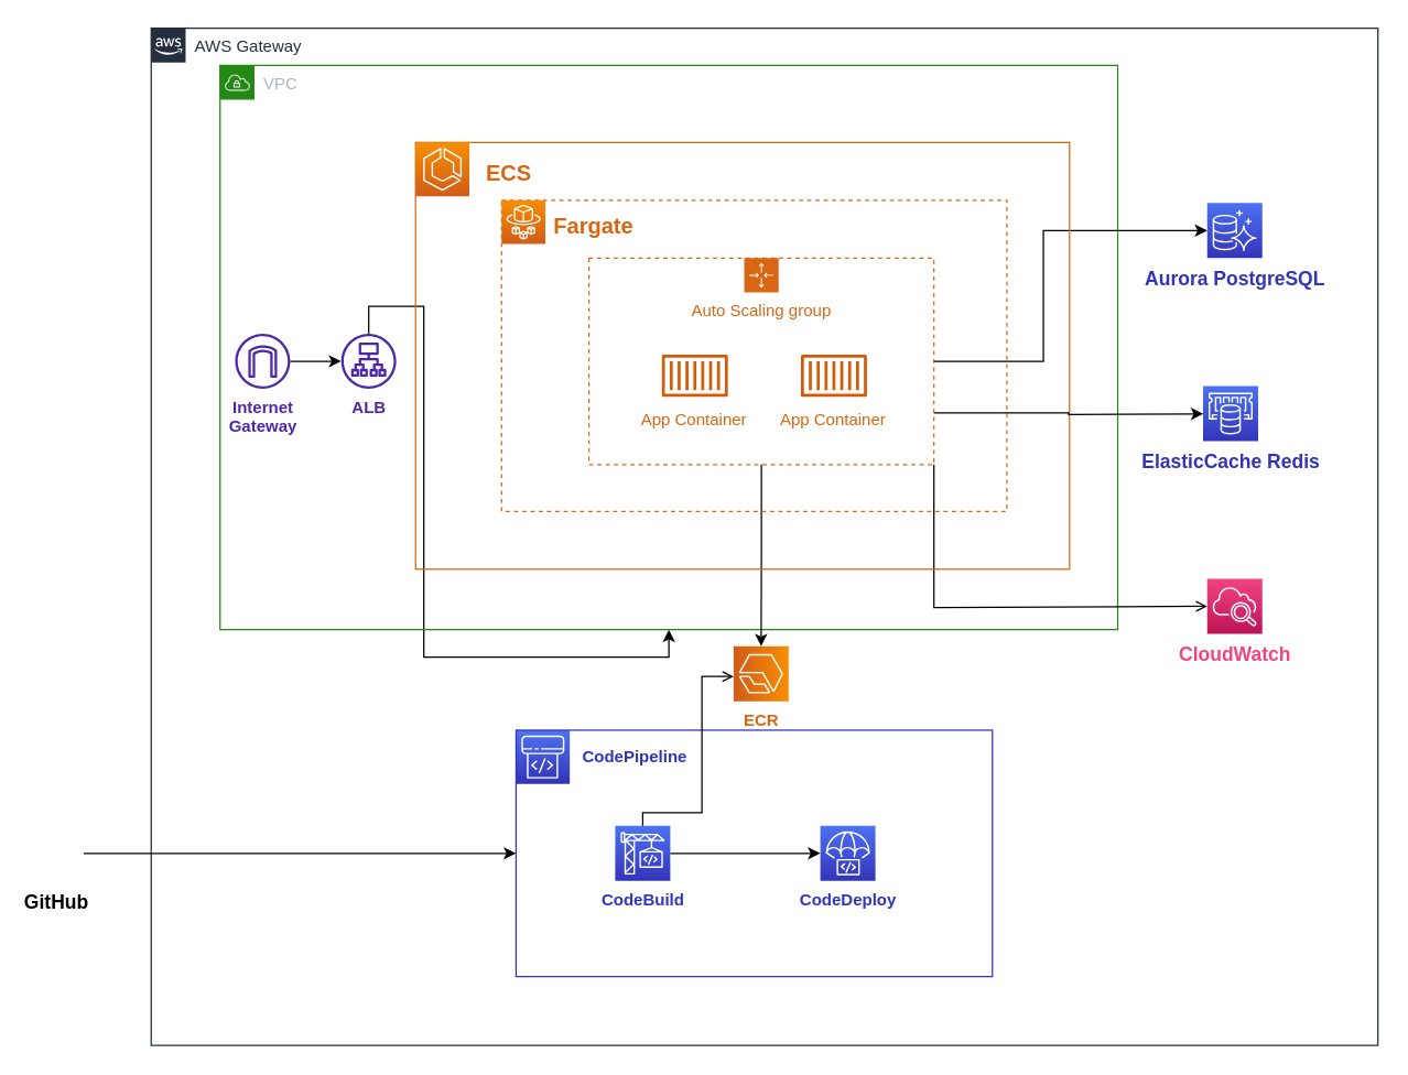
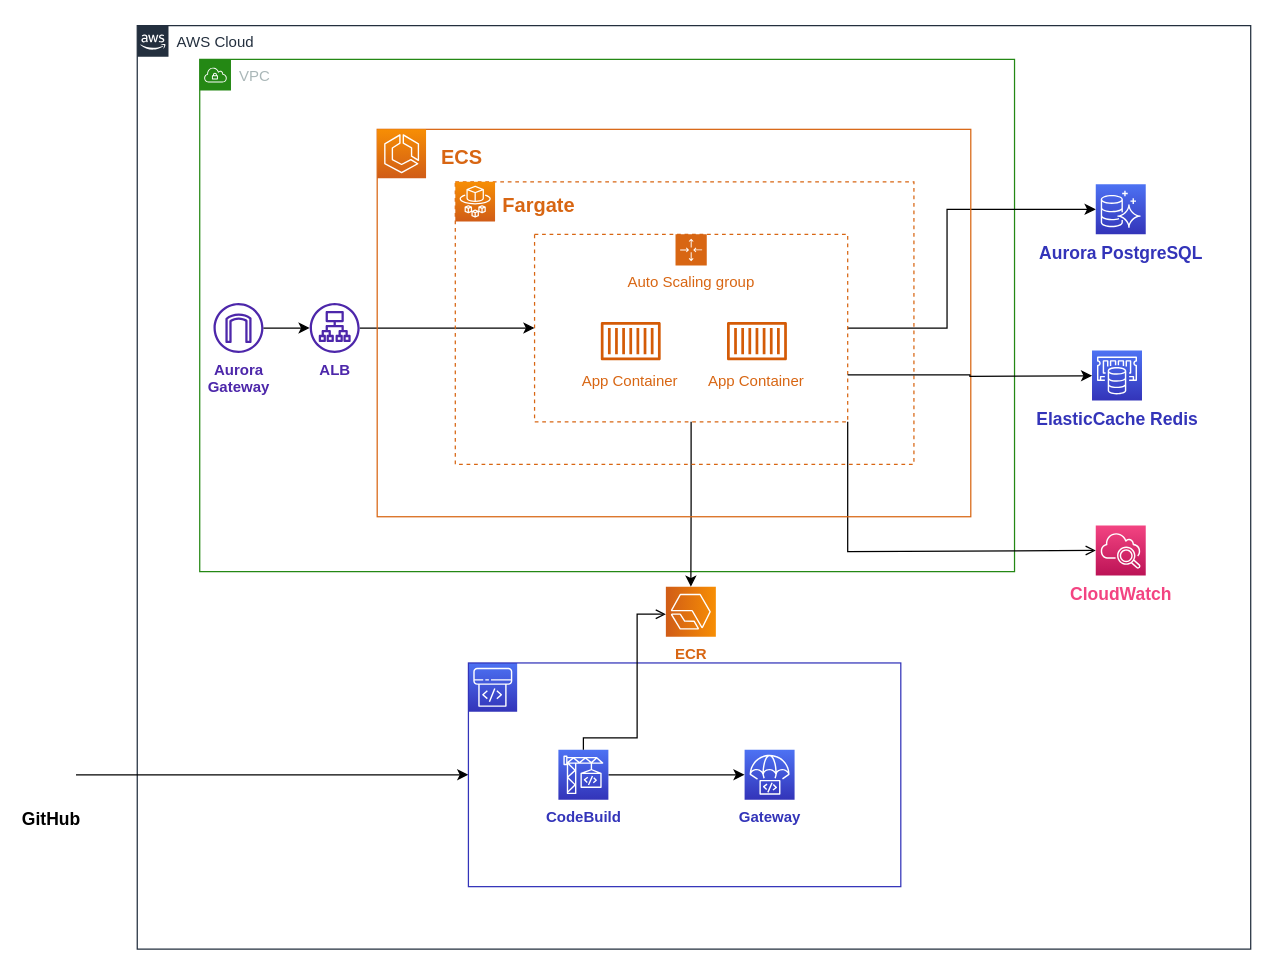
- <mxCell id="2" value="AWS Gateway" style="points=[[0,0],[0.25,0],[0.5,0],[0.75,0],[1,0],[1,0.25],[1,0.5],[1,0.75],[1,1],[0.75,1],[0.5,1],[0.25,1],[0,1],[0,0.75],[0,0.5],[0,0.25]];outlineConnect=0;gradientColor=none;html=1;whiteSpace=wrap;fontSize=12;fontStyle=0;container=1;pointerEvents=0;collapsible=0;recursiveResize=0;shape=mxgraph.aws4.group;grIcon=mxgraph.aws4.group_aws_cloud_alt;strokeColor=#232F3E;fillColor=none;verticalAlign=top;align=left;spacingLeft=30;fontColor=#232F3E;dashed=0;" parent="1" vertex="1"><mxGeometry x="109" y="20" width="891" height="739" as="geometry" /></mxCell>
+ <mxCell id="2" value="AWS Cloud" style="points=[[0,0],[0.25,0],[0.5,0],[0.75,0],[1,0],[1,0.25],[1,0.5],[1,0.75],[1,1],[0.75,1],[0.5,1],[0.25,1],[0,1],[0,0.75],[0,0.5],[0,0.25]];outlineConnect=0;gradientColor=none;html=1;whiteSpace=wrap;fontSize=12;fontStyle=0;container=1;pointerEvents=0;collapsible=0;recursiveResize=0;shape=mxgraph.aws4.group;grIcon=mxgraph.aws4.group_aws_cloud_alt;strokeColor=#232F3E;fillColor=none;verticalAlign=top;align=left;spacingLeft=30;fontColor=#232F3E;dashed=0;" parent="1" vertex="1"><mxGeometry x="109" y="20" width="891" height="739" as="geometry" /></mxCell>
- <mxCell id="19" value="&lt;b&gt;&lt;font color=&quot;#4d27aa&quot;&gt;Internet&lt;br&gt;Gateway&lt;/font&gt;&lt;/b&gt;" style="sketch=0;outlineConnect=0;fontColor=#232F3E;gradientColor=none;fillColor=#4D27AA;strokeColor=none;dashed=0;verticalLabelPosition=bottom;verticalAlign=top;align=center;html=1;fontSize=12;fontStyle=0;aspect=fixed;pointerEvents=1;shape=mxgraph.aws4.internet_gateway;" parent="17" vertex="1"><mxGeometry width="40" height="40" as="geometry" /></mxCell>
+ <mxCell id="19" value="&lt;b&gt;&lt;font color=&quot;#4d27aa&quot;&gt;Aurora&lt;br&gt;Gateway&lt;/font&gt;&lt;/b&gt;" style="sketch=0;outlineConnect=0;fontColor=#232F3E;gradientColor=none;fillColor=#4D27AA;strokeColor=none;dashed=0;verticalLabelPosition=bottom;verticalAlign=top;align=center;html=1;fontSize=12;fontStyle=0;aspect=fixed;pointerEvents=1;shape=mxgraph.aws4.internet_gateway;" parent="17" vertex="1"><mxGeometry width="40" height="40" as="geometry" /></mxCell>
- <mxCell id="16" style="edgeStyle=orthogonalEdgeStyle;rounded=0;orthogonalLoop=1;jettySize=auto;html=1;fontColor=#4D27AA;" parent="1" source="18" target="23" edge="1"><mxGeometry relative="1" as="geometry" /></mxCell>
+ <mxCell id="16" style="edgeStyle=orthogonalEdgeStyle;rounded=0;orthogonalLoop=1;jettySize=auto;html=1;fontColor=#4D27AA;" parent="1" source="18" target="30" edge="1"><mxGeometry relative="1" as="geometry" /></mxCell>
- <mxCell id="9" value="&lt;b&gt;&lt;font color=&quot;#3334b9&quot;&gt;CodePipeline&lt;/font&gt;&lt;/b&gt;" style="text;html=1;align=center;verticalAlign=middle;resizable=0;points=[];autosize=1;strokeColor=none;fillColor=none;fontSize=12;fontFamily=Helvetica;fontColor=default;" parent="8" vertex="1"><mxGeometry x="43" y="10.5" width="86" height="18" as="geometry" /></mxCell>
- <mxCell id="13" value="&lt;b&gt;&lt;font color=&quot;#3334b9&quot;&gt;CodeDeploy&lt;/font&gt;&lt;/b&gt;" style="sketch=0;points=[[0,0,0],[0.25,0,0],[0.5,0,0],[0.75,0,0],[1,0,0],[0,1,0],[0.25,1,0],[0.5,1,0],[0.75,1,0],[1,1,0],[0,0.25,0],[0,0.5,0],[0,0.75,0],[1,0.25,0],[1,0.5,0],[1,0.75,0]];outlineConnect=0;fontColor=#232F3E;gradientColor=#4D72F3;gradientDirection=north;fillColor=#3334B9;strokeColor=#ffffff;dashed=0;verticalLabelPosition=bottom;verticalAlign=top;align=center;html=1;fontSize=12;fontStyle=0;aspect=fixed;shape=mxgraph.aws4.resourceIcon;resIcon=mxgraph.aws4.codedeploy;pointerEvents=0;fontFamily=Helvetica;" parent="10" vertex="1"><mxGeometry x="221" y="69.5" width="40" height="40" as="geometry" /></mxCell>
+ <mxCell id="13" value="&lt;b&gt;&lt;font color=&quot;#3334b9&quot;&gt;Gateway&lt;/font&gt;&lt;/b&gt;" style="sketch=0;points=[[0,0,0],[0.25,0,0],[0.5,0,0],[0.75,0,0],[1,0,0],[0,1,0],[0.25,1,0],[0.5,1,0],[0.75,1,0],[1,1,0],[0,0.25,0],[0,0.5,0],[0,0.75,0],[1,0.25,0],[1,0.5,0],[1,0.75,0]];outlineConnect=0;fontColor=#232F3E;gradientColor=#4D72F3;gradientDirection=north;fillColor=#3334B9;strokeColor=#ffffff;dashed=0;verticalLabelPosition=bottom;verticalAlign=top;align=center;html=1;fontSize=12;fontStyle=0;aspect=fixed;shape=mxgraph.aws4.resourceIcon;resIcon=mxgraph.aws4.codedeploy;pointerEvents=0;fontFamily=Helvetica;" parent="10" vertex="1"><mxGeometry x="221" y="69.5" width="40" height="40" as="geometry" /></mxCell>
